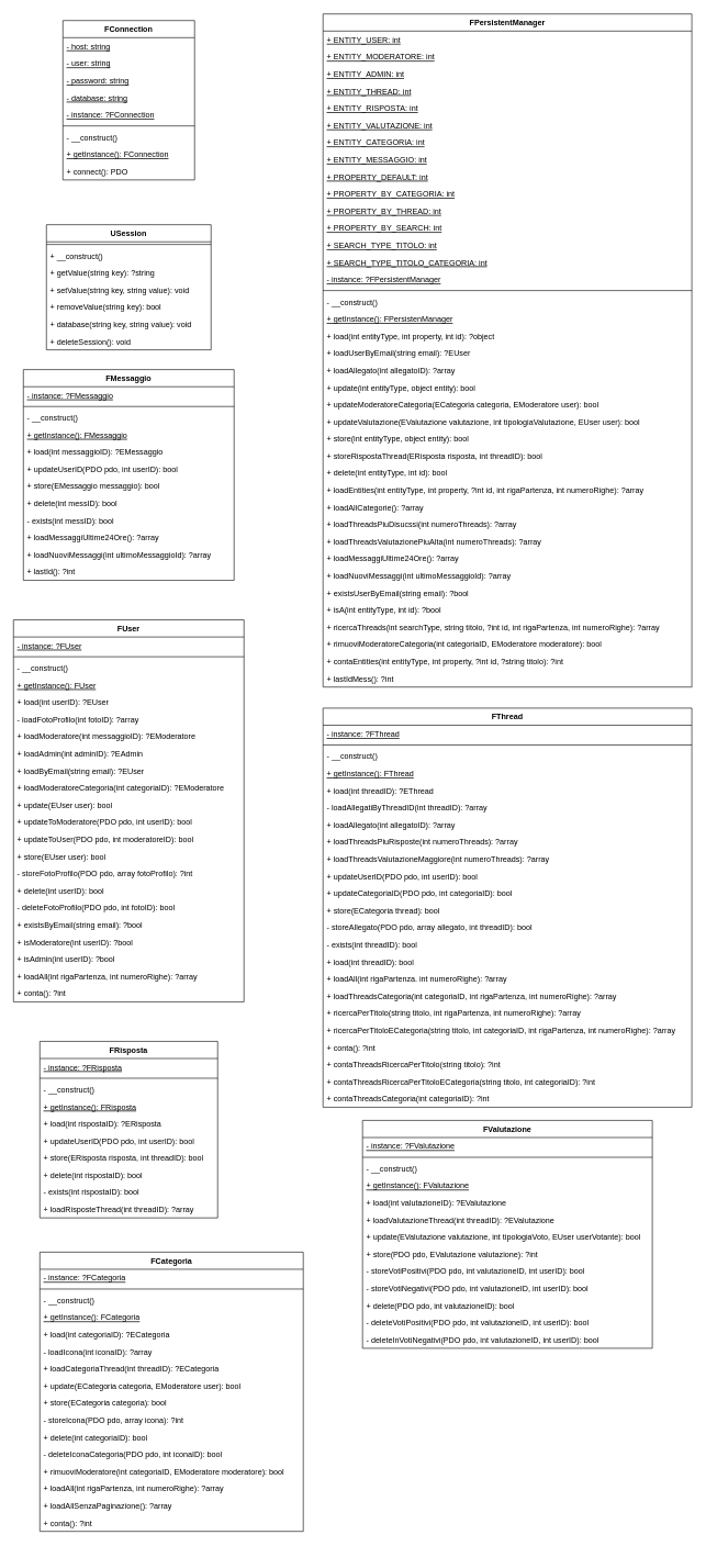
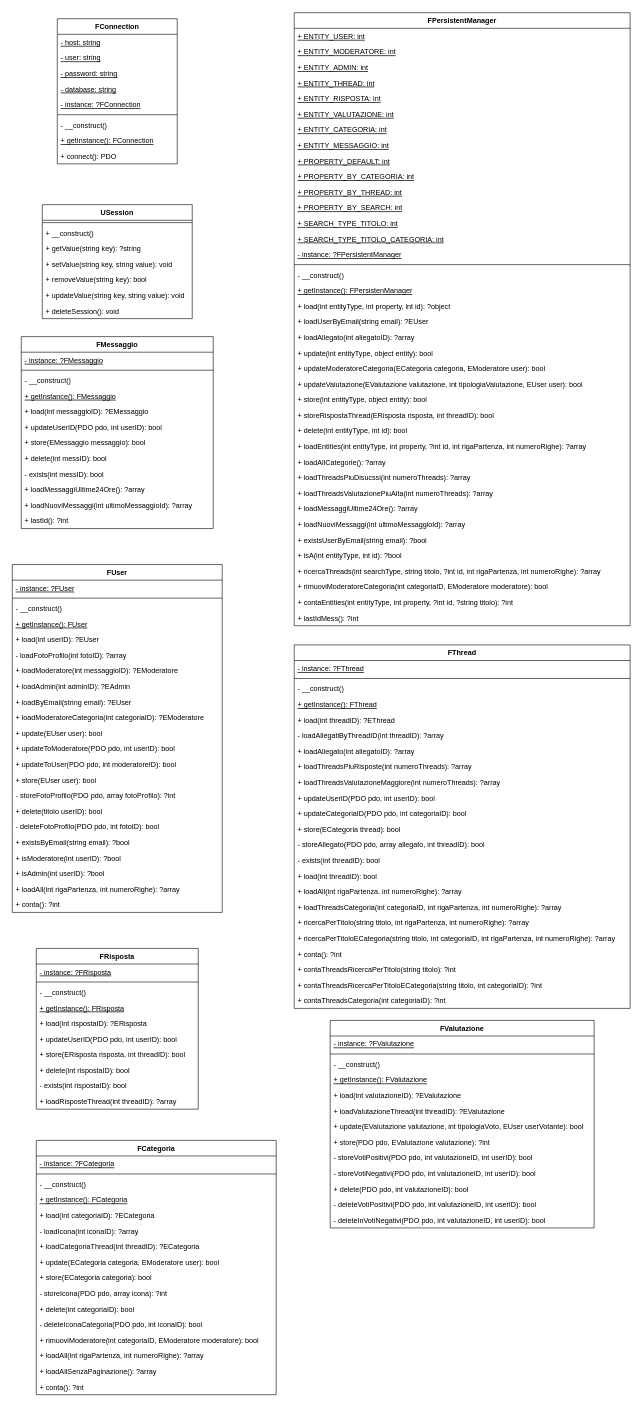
- <mxCell id="160" value="+ database(string key, string value): void" style="text;strokeColor=none;fillColor=none;align=left;verticalAlign=top;spacingLeft=4;spacingRight=4;overflow=hidden;rotatable=0;points=[[0,0.5],[1,0.5]];portConstraint=eastwest;" parent="154" vertex="1"><mxGeometry y="138" width="250" height="26" as="geometry" /></mxCell>
+ <mxCell id="160" value="+ updateValue(string key, string value): void" style="text;strokeColor=none;fillColor=none;align=left;verticalAlign=top;spacingLeft=4;spacingRight=4;overflow=hidden;rotatable=0;points=[[0,0.5],[1,0.5]];portConstraint=eastwest;" parent="154" vertex="1"><mxGeometry y="138" width="250" height="26" as="geometry" /></mxCell>
- <mxCell id="68" value="+ delete(int userID): bool" style="text;strokeColor=none;fillColor=none;align=left;verticalAlign=top;spacingLeft=4;spacingRight=4;overflow=hidden;rotatable=0;points=[[0,0.5],[1,0.5]];portConstraint=eastwest;" parent="52" vertex="1"><mxGeometry y="398" width="350" height="26" as="geometry" /></mxCell>
+ <mxCell id="68" value="+ delete(titolo userID): bool" style="text;strokeColor=none;fillColor=none;align=left;verticalAlign=top;spacingLeft=4;spacingRight=4;overflow=hidden;rotatable=0;points=[[0,0.5],[1,0.5]];portConstraint=eastwest;" parent="52" vertex="1"><mxGeometry y="398" width="350" height="26" as="geometry" /></mxCell>
